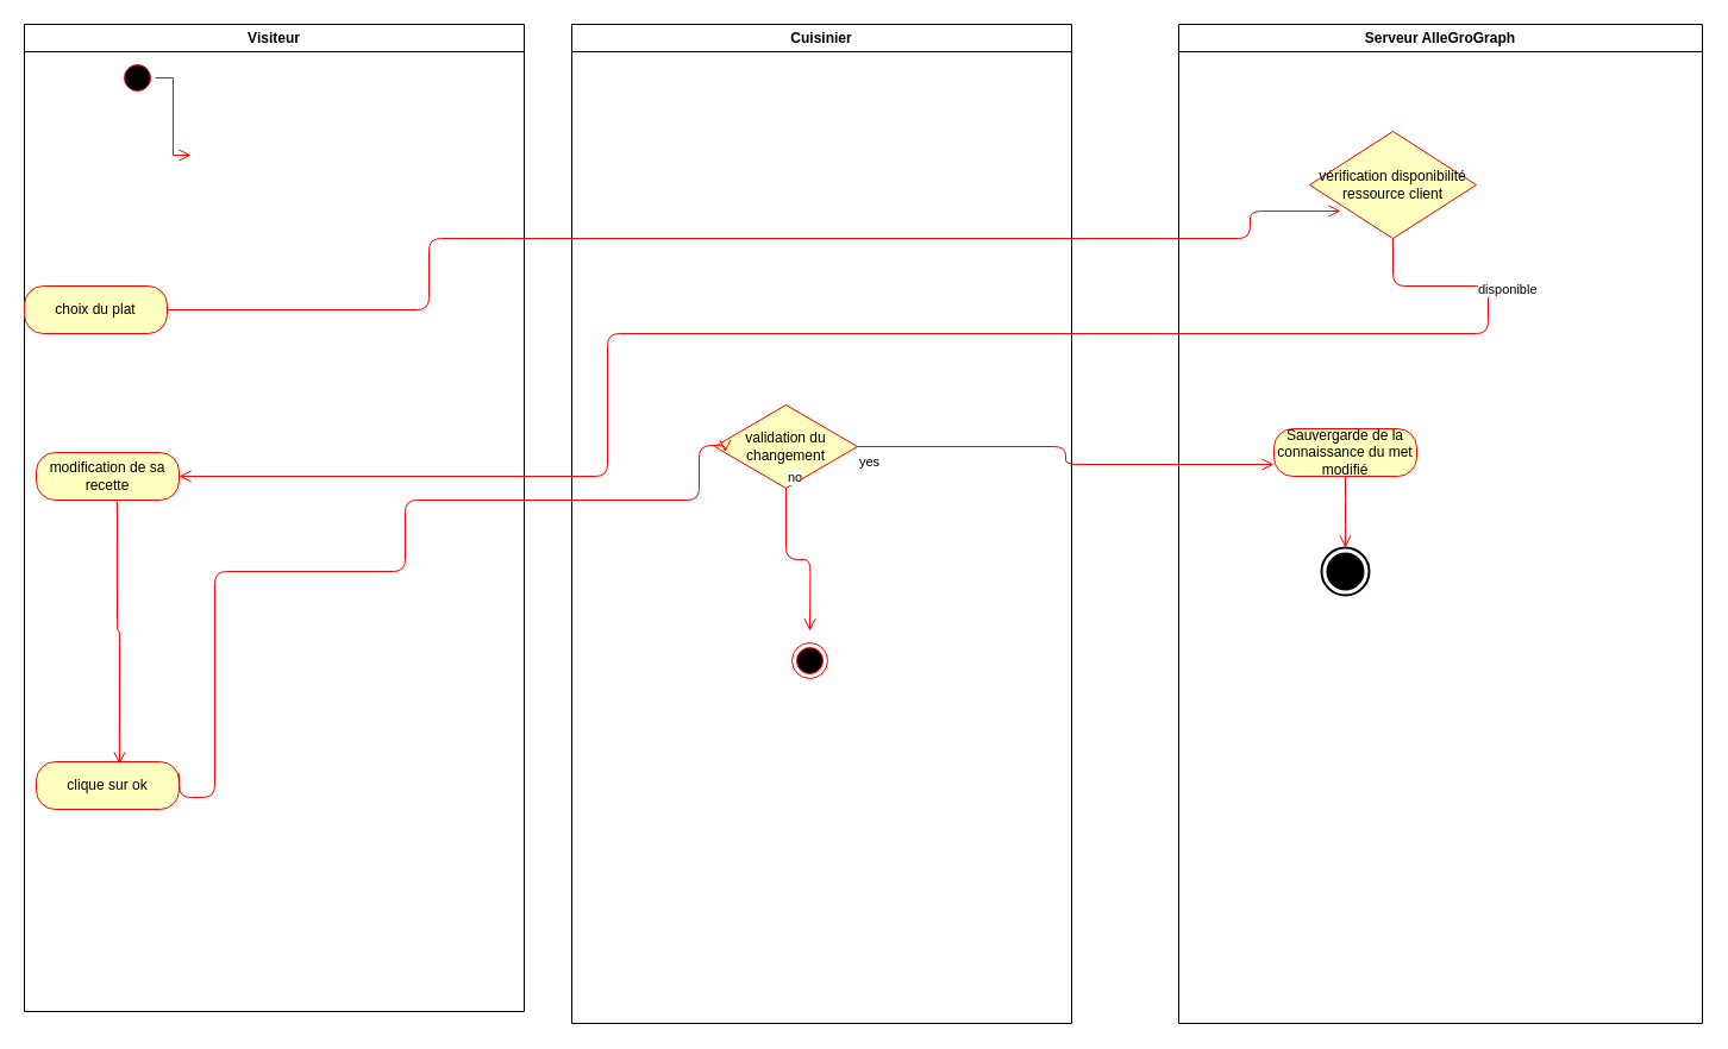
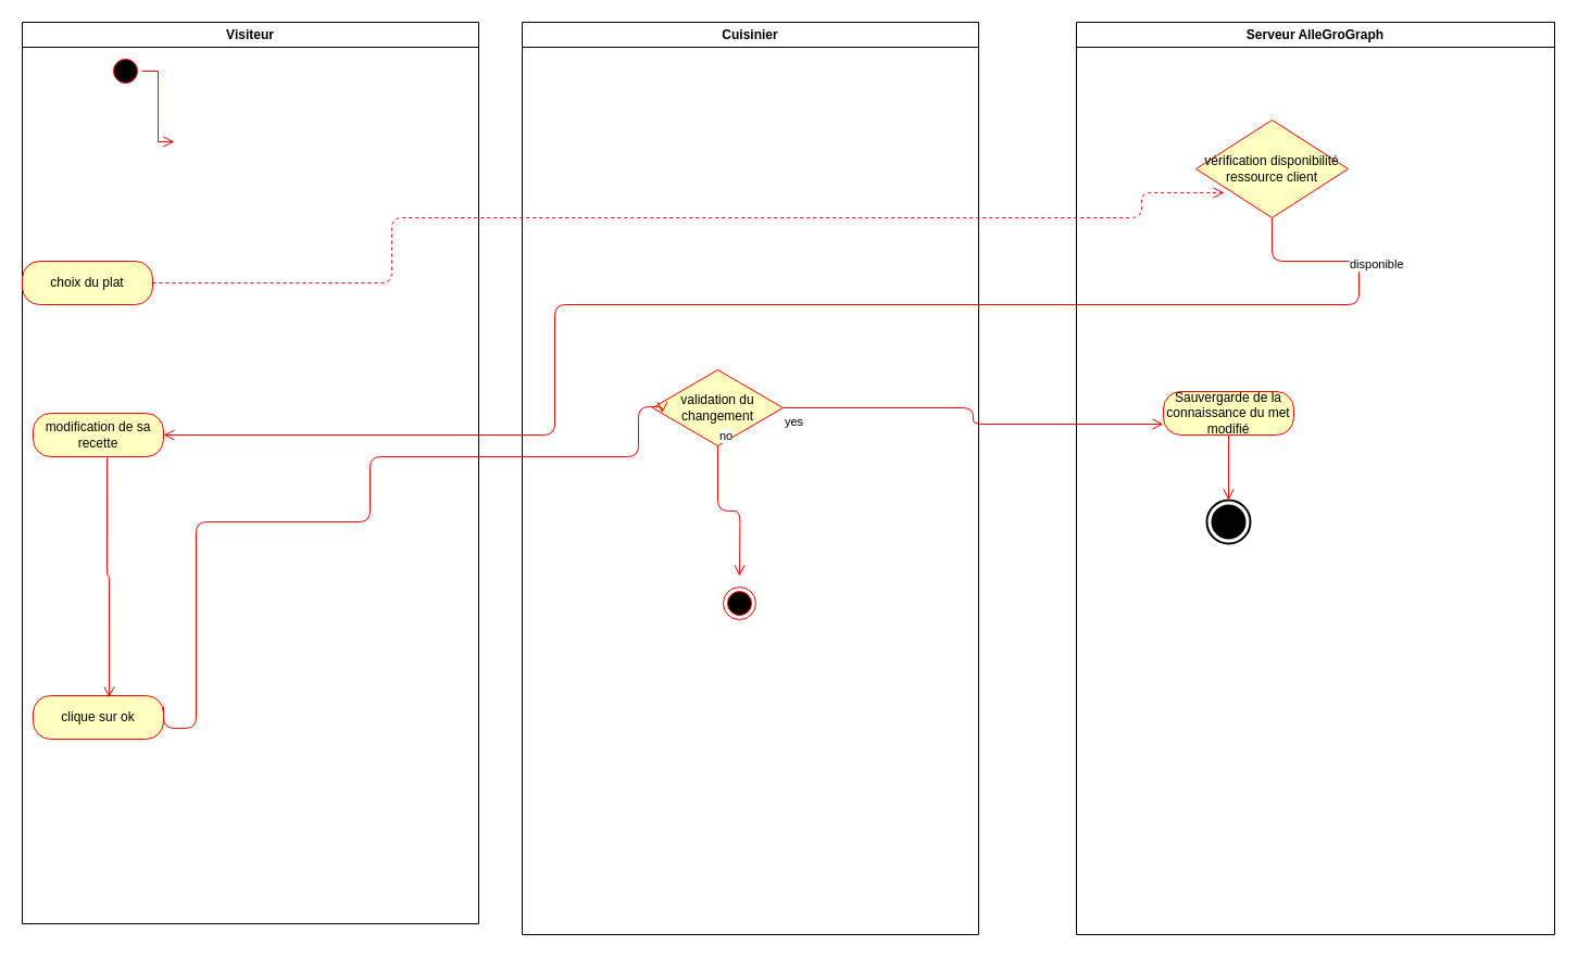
- <mxCell id="21" value="" style="edgeStyle=orthogonalEdgeStyle;html=1;verticalAlign=bottom;endArrow=open;endSize=8;strokeColor=#ff0000;entryX=0.186;entryY=0.744;entryDx=0;entryDy=0;entryPerimeter=0;" parent="1" source="5" target="17" edge="1"><mxGeometry relative="1" as="geometry"><mxPoint x="1159" y="210" as="targetPoint" /><mxPoint x="670" y="280" as="sourcePoint" /><Array as="points"><mxPoint x="360" y="260" /><mxPoint x="360" y="200" /><mxPoint x="1050" y="200" /><mxPoint x="1050" y="177" /></Array></mxGeometry></mxCell>
+ <mxCell id="21" value="" style="edgeStyle=orthogonalEdgeStyle;html=1;verticalAlign=bottom;endArrow=open;endSize=8;strokeColor=#ff0000;entryX=0.186;entryY=0.744;entryDx=0;entryDy=0;entryPerimeter=0;dashed=1;" parent="1" source="5" target="17" edge="1"><mxGeometry relative="1" as="geometry"><mxPoint x="1159" y="210" as="targetPoint" /><mxPoint x="670" y="280" as="sourcePoint" /><Array as="points"><mxPoint x="360" y="260" /><mxPoint x="360" y="200" /><mxPoint x="1050" y="200" /><mxPoint x="1050" y="177" /></Array></mxGeometry></mxCell>
